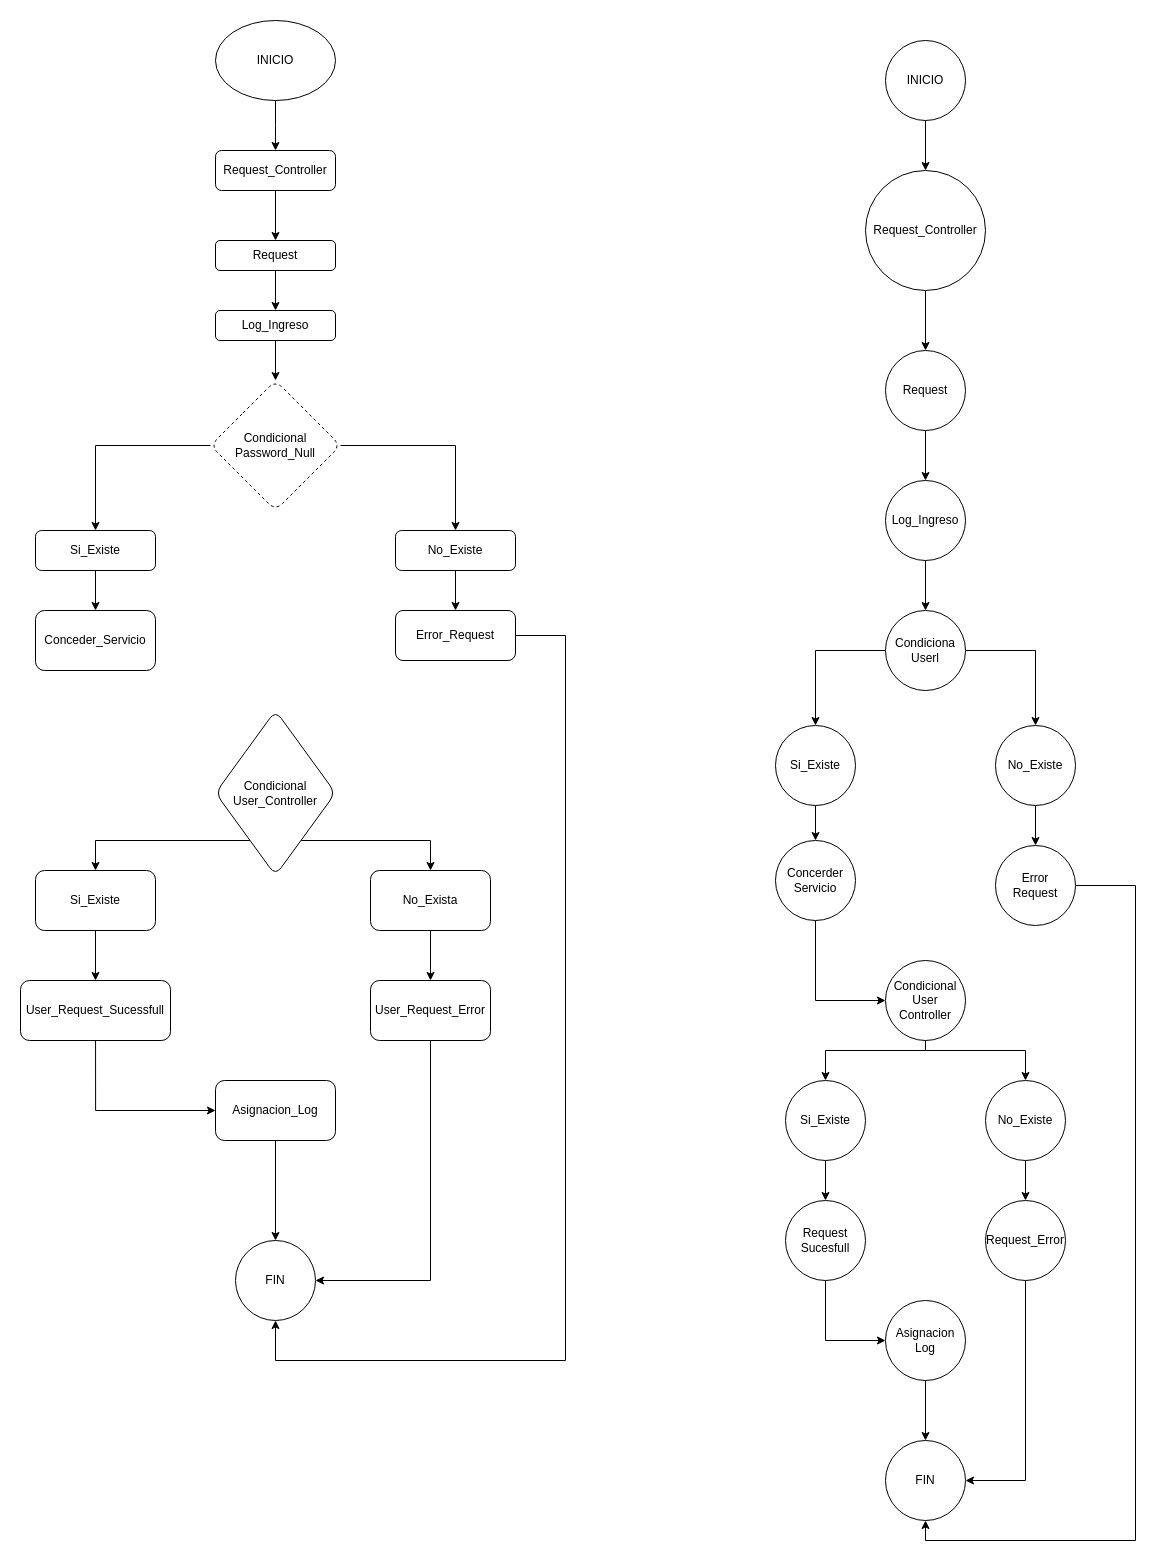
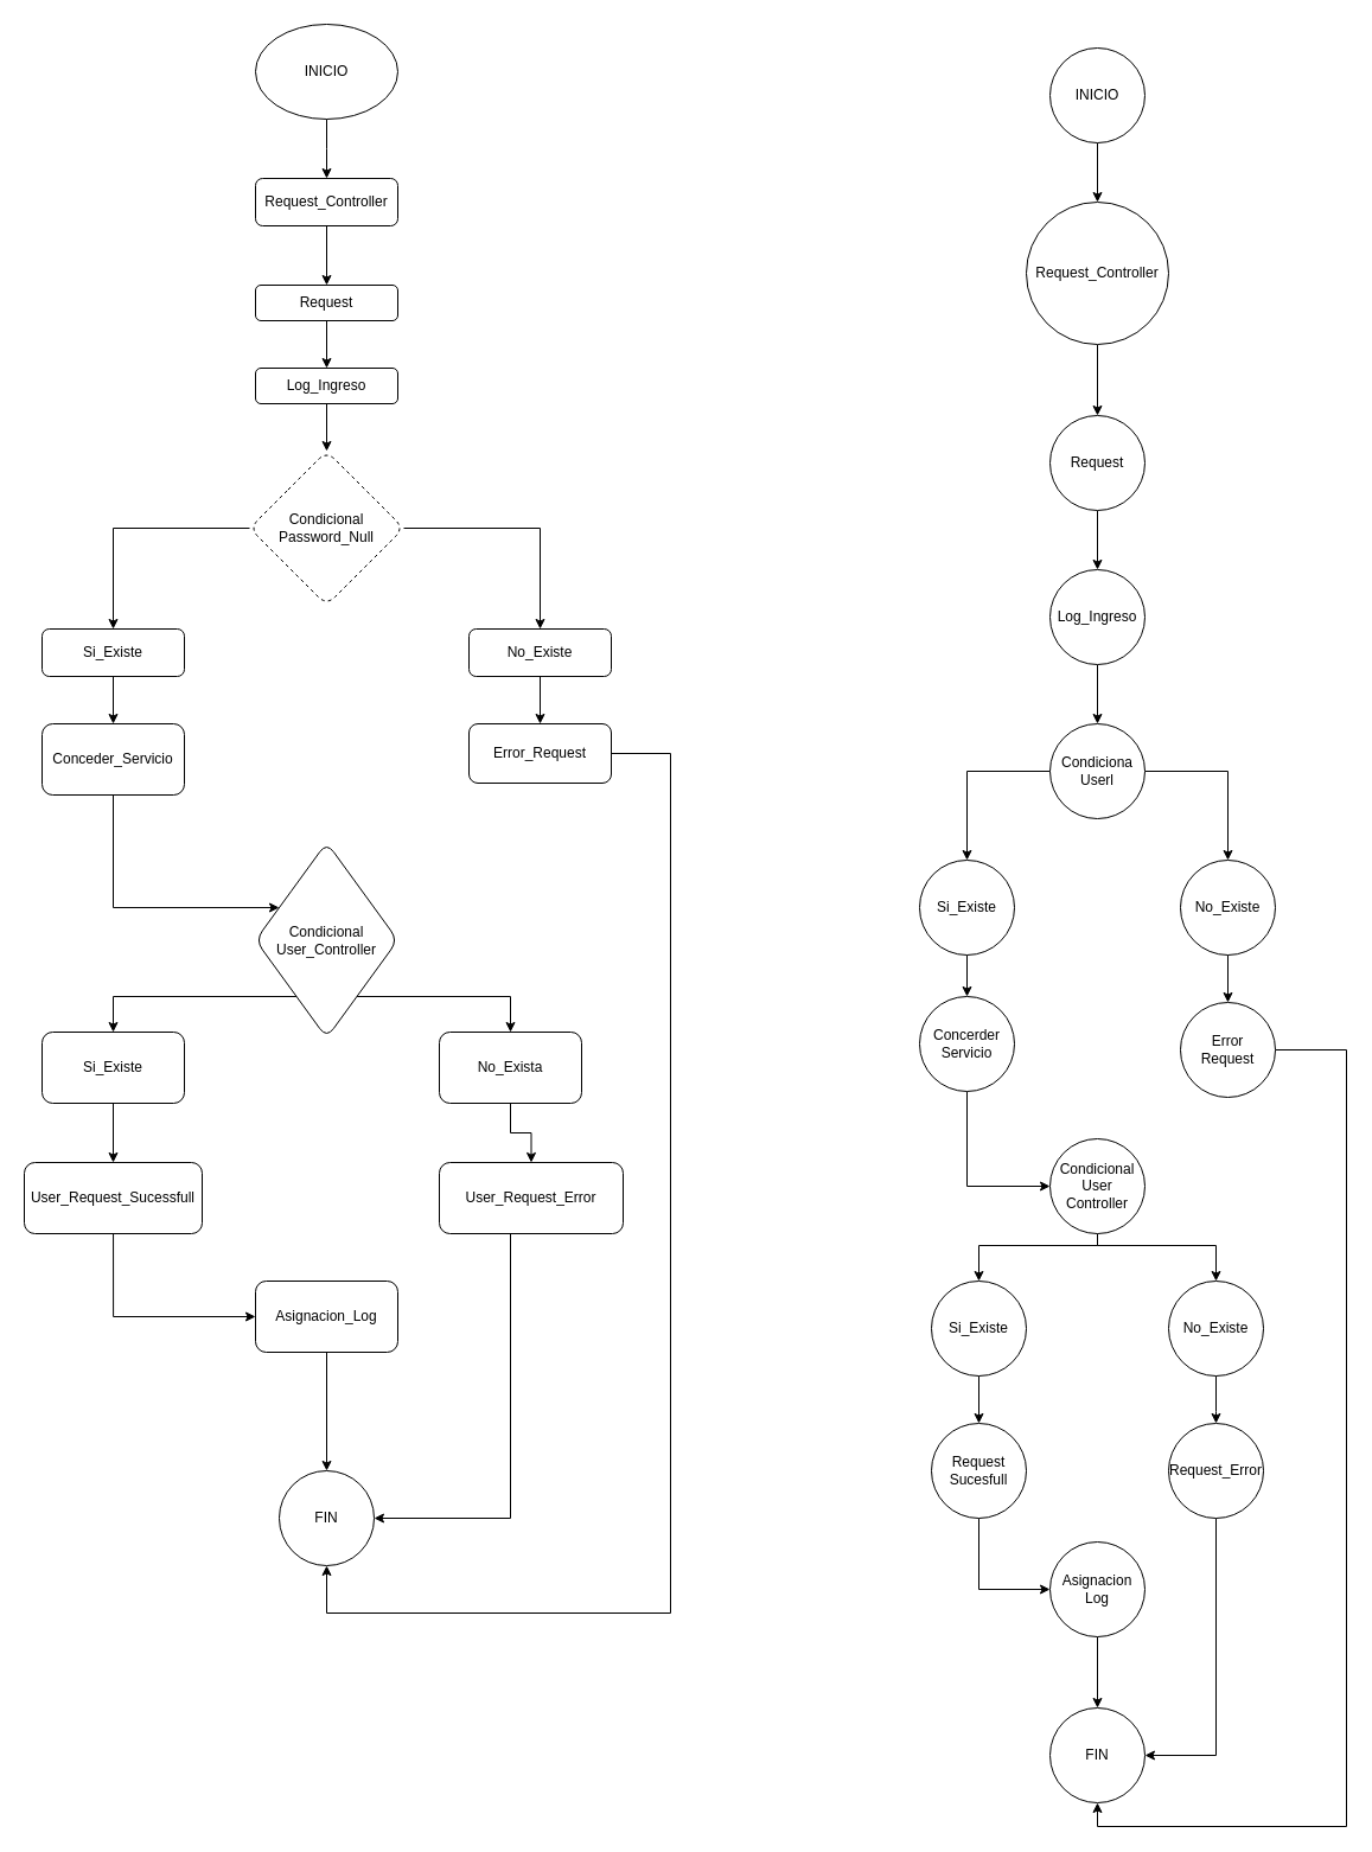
+ <mxCell id="15" value="" style="edgeStyle=orthogonalEdgeStyle;rounded=0;orthogonalLoop=1;jettySize=auto;html=1;" parent="1" source="16" target="23" edge="1"><mxGeometry relative="1" as="geometry"><Array as="points"><mxPoint x="95" y="765" /></Array></mxGeometry></mxCell>
- <mxCell id="34" value="User_Request_Error" style="whiteSpace=wrap;html=1;rounded=1;" parent="1" vertex="1"><mxGeometry x="370" y="980" width="120" height="60" as="geometry" /></mxCell>
+ <mxCell id="34" value="User_Request_Error" style="whiteSpace=wrap;html=1;rounded=1;" parent="1" vertex="1"><mxGeometry x="370" y="980" width="155" height="60" as="geometry" /></mxCell>
